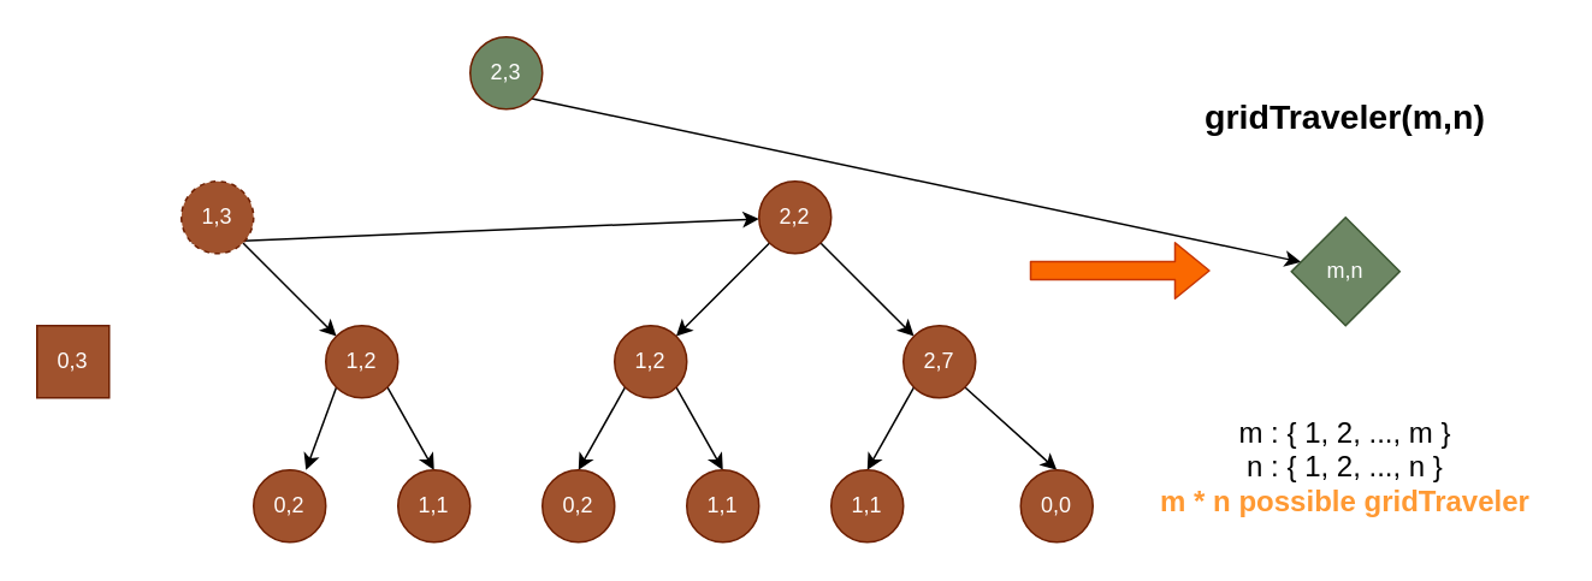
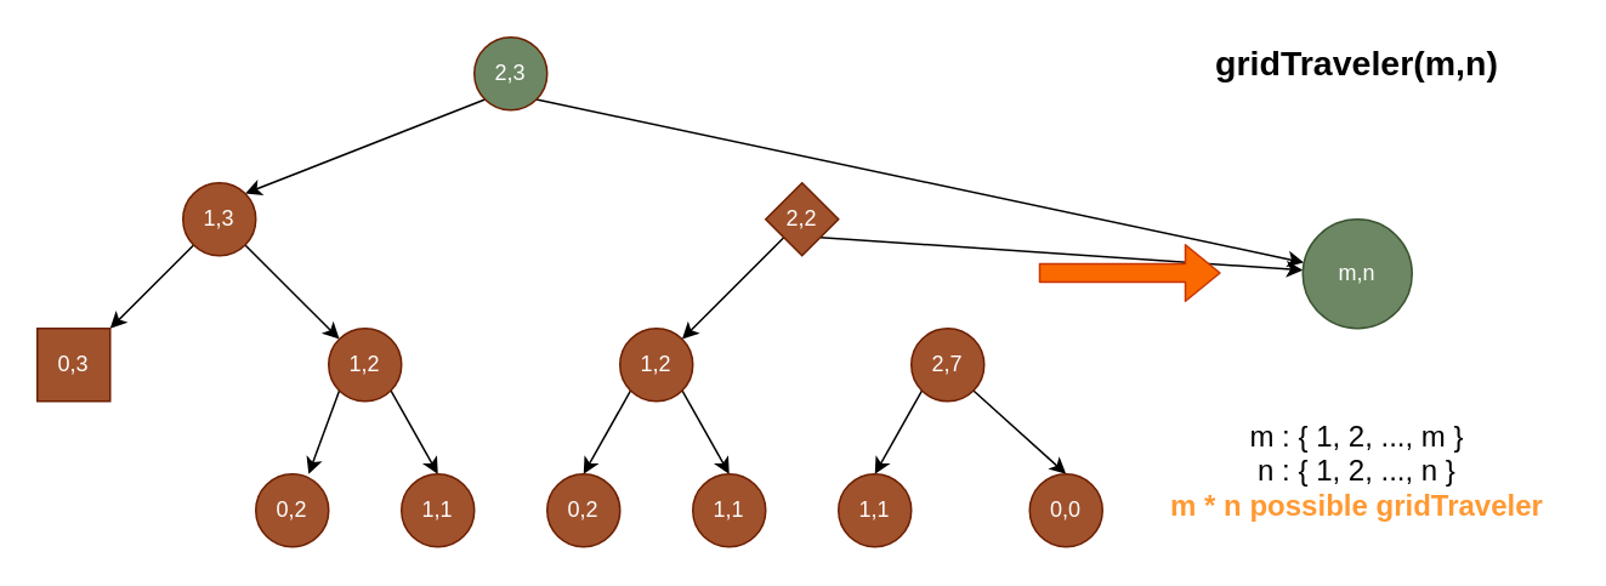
- <mxCell id="27" value="&lt;font style=&quot;font-size: 19px&quot;&gt;&lt;b&gt;gridTraveler(m,n)&lt;/b&gt;&lt;/font&gt;" style="text;html=1;strokeColor=none;fillColor=none;align=center;verticalAlign=middle;whiteSpace=wrap;rounded=0;fontSize=16;" vertex="1" parent="1"><mxGeometry x="660" y="50" width="170" height="30" as="geometry" /></mxCell>
+ <mxCell id="27" value="&lt;font style=&quot;font-size: 19px&quot;&gt;&lt;b&gt;gridTraveler(m,n)&lt;/b&gt;&lt;/font&gt;" style="text;html=1;strokeColor=none;fillColor=none;align=center;verticalAlign=middle;whiteSpace=wrap;rounded=0;fontSize=16;" vertex="1" parent="1"><mxGeometry x="660" y="20" width="170" height="30" as="geometry" /></mxCell>
+ <mxCell id="2" style="edgeStyle=none;html=1;exitX=0;exitY=1;exitDx=0;exitDy=0;entryX=1;entryY=0;entryDx=0;entryDy=0;" edge="1" parent="1" source="4" target="7"><mxGeometry relative="1" as="geometry" /></mxCell>
- <mxCell id="7" value="1,3" style="ellipse;whiteSpace=wrap;html=1;aspect=fixed;fillColor=#a0522d;fontColor=#ffffff;strokeColor=#6D1F00;dashed=1;" vertex="1" parent="1"><mxGeometry x="100" y="100" width="40" height="40" as="geometry" /></mxCell>
+ <mxCell id="7" value="1,3" style="ellipse;whiteSpace=wrap;html=1;aspect=fixed;fillColor=#a0522d;fontColor=#ffffff;strokeColor=#6D1F00;" vertex="1" parent="1"><mxGeometry x="100" y="100" width="40" height="40" as="geometry" /></mxCell>
- <mxCell id="10" value="2,2" style="ellipse;whiteSpace=wrap;html=1;aspect=fixed;fillColor=#a0522d;fontColor=#ffffff;strokeColor=#6D1F00;" vertex="1" parent="1"><mxGeometry x="420" y="100" width="40" height="40" as="geometry" /></mxCell>
+ <mxCell id="10" value="2,2" style="rhombus;whiteSpace=wrap;html=1;aspect=fixed;fillColor=#a0522d;fontColor=#ffffff;strokeColor=#6D1F00;" vertex="1" parent="1"><mxGeometry x="420" y="100" width="40" height="40" as="geometry" /></mxCell>
- <mxCell id="6" style="edgeStyle=none;html=1;exitX=0;exitY=1;exitDx=0;exitDy=0;" edge="1" parent="1" source="7" target="10"><mxGeometry relative="1" as="geometry" /></mxCell>
+ <mxCell id="6" style="edgeStyle=none;html=1;exitX=0;exitY=1;exitDx=0;exitDy=0;" edge="1" parent="1" source="7" target="20"><mxGeometry relative="1" as="geometry" /></mxCell>
- <mxCell id="28" value="m,n" style="rhombus;whiteSpace=wrap;html=1;aspect=fixed;fillColor=#6d8764;strokeColor=#3A5431;fontColor=#ffffff;" vertex="1" parent="1"><mxGeometry x="715" y="120" width="60" height="60" as="geometry" /></mxCell>
+ <mxCell id="28" value="m,n" style="ellipse;whiteSpace=wrap;html=1;aspect=fixed;fillColor=#6d8764;strokeColor=#3A5431;fontColor=#ffffff;" vertex="1" parent="1"><mxGeometry x="715" y="120" width="60" height="60" as="geometry" /></mxCell>
- <mxCell id="9" style="edgeStyle=none;html=1;exitX=1;exitY=1;exitDx=0;exitDy=0;entryX=0;entryY=0;entryDx=0;entryDy=0;" edge="1" parent="1" source="10" target="16"><mxGeometry relative="1" as="geometry" /></mxCell>
+ <mxCell id="9" style="edgeStyle=none;html=1;exitX=1;exitY=1;exitDx=0;exitDy=0;" edge="1" parent="1" source="10" target="28"><mxGeometry relative="1" as="geometry" /></mxCell>
